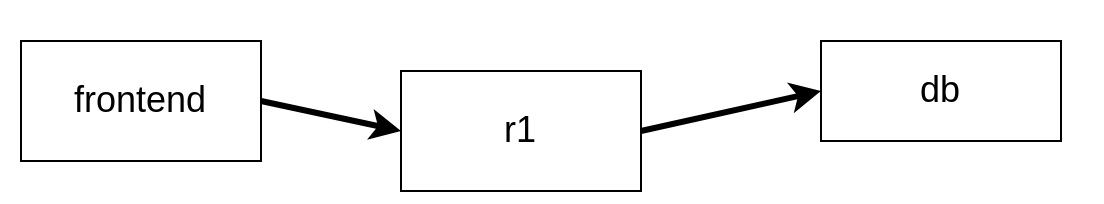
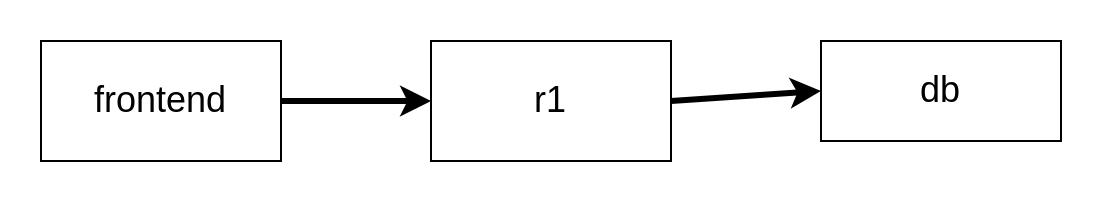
- <mxCell id="2" value="&lt;font style=&quot;font-size: 18px;&quot;&gt;frontend&lt;/font&gt;" style="rounded=0;whiteSpace=wrap;html=1;" vertex="1" parent="1"><mxGeometry x="10" y="20" width="120" height="60" as="geometry" /></mxCell>
+ <mxCell id="2" value="&lt;font style=&quot;font-size: 18px;&quot;&gt;frontend&lt;/font&gt;" style="rounded=0;whiteSpace=wrap;html=1;" vertex="1" parent="1"><mxGeometry x="20" y="20" width="120" height="60" as="geometry" /></mxCell>
- <mxCell id="4" value="&lt;font style=&quot;font-size: 18px;&quot;&gt;r1&lt;/font&gt;" style="rounded=0;whiteSpace=wrap;html=1;" vertex="1" parent="1"><mxGeometry x="200" y="35" width="120" height="60" as="geometry" /></mxCell>
+ <mxCell id="4" value="&lt;font style=&quot;font-size: 18px;&quot;&gt;r1&lt;/font&gt;" style="rounded=0;whiteSpace=wrap;html=1;" vertex="1" parent="1"><mxGeometry x="215" y="20" width="120" height="60" as="geometry" /></mxCell>
